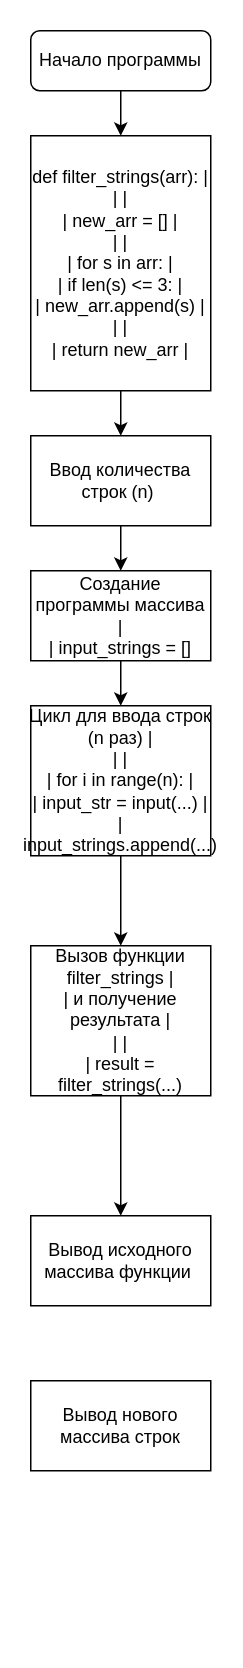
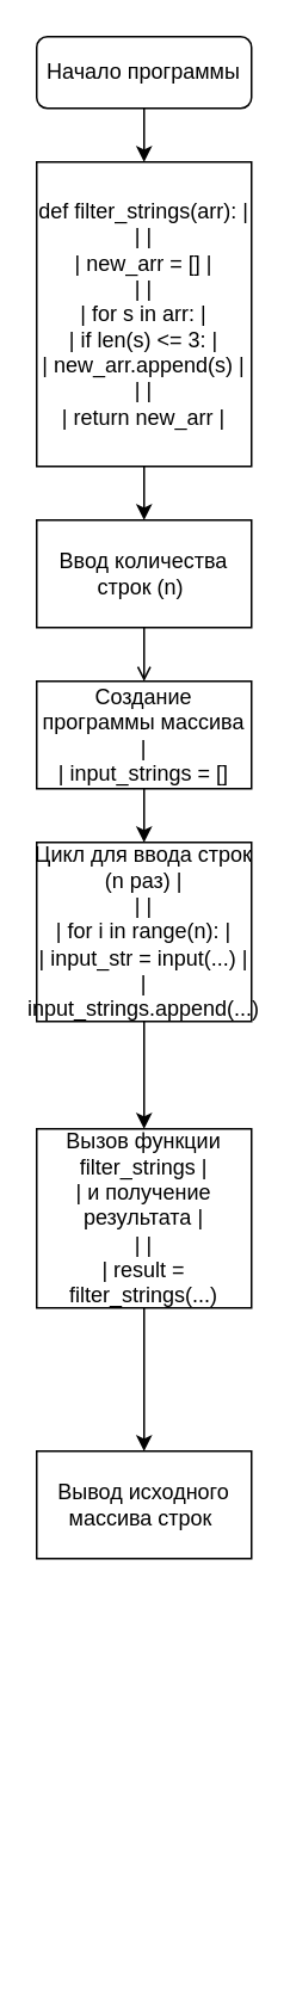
- <mxCell id="9" value="" style="edgeStyle=orthogonalEdgeStyle;rounded=0;orthogonalLoop=1;jettySize=auto;html=1;" edge="1" parent="2" source="6" target="8"><mxGeometry relative="1" as="geometry" /></mxCell>
+ <mxCell id="9" value="" style="edgeStyle=orthogonalEdgeStyle;rounded=0;orthogonalLoop=1;jettySize=auto;html=1;endArrow=open;" edge="1" parent="2" source="6" target="8"><mxGeometry relative="1" as="geometry" /></mxCell>
- <mxCell id="14" value="Вывод исходного массива функции&amp;nbsp;" style="rounded=0;whiteSpace=wrap;html=1;" vertex="1" parent="2"><mxGeometry y="790" width="120" height="60" as="geometry" /></mxCell>
+ <mxCell id="14" value="Вывод исходного массива строк&amp;nbsp;" style="rounded=0;whiteSpace=wrap;html=1;" vertex="1" parent="2"><mxGeometry y="790" width="120" height="60" as="geometry" /></mxCell>
- <mxCell id="16" value="Вывод нового массива строк" style="rounded=0;whiteSpace=wrap;html=1;" vertex="1" parent="2"><mxGeometry y="900" width="120" height="60" as="geometry" /></mxCell>
